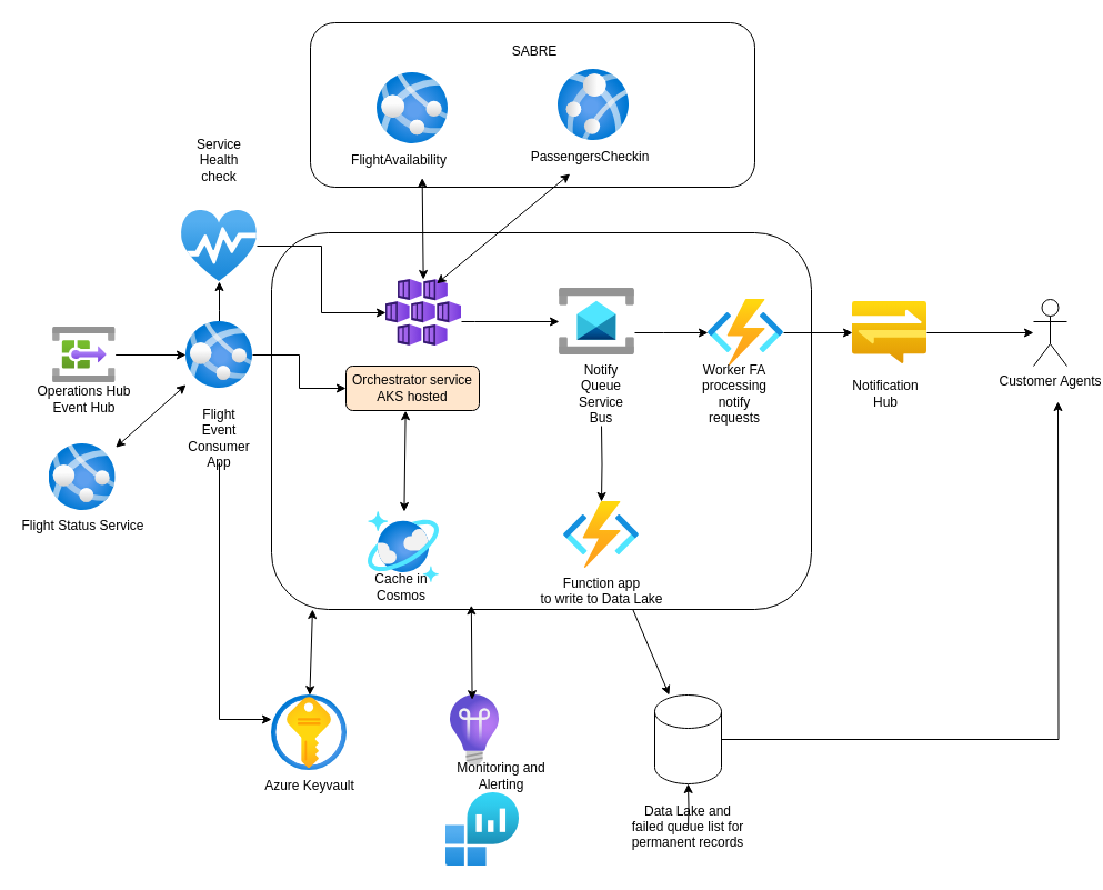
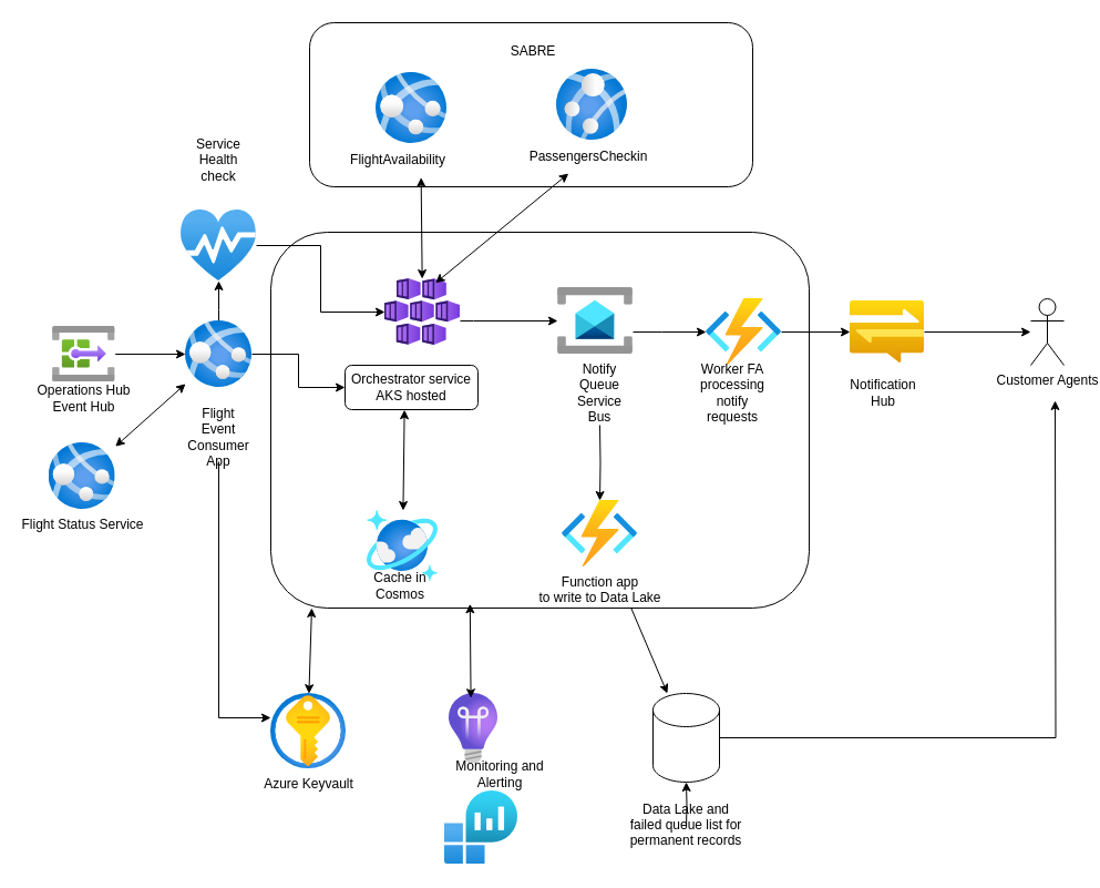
- <mxCell id="4" value="Orchestrator service AKS hosted" style="rounded=1;whiteSpace=wrap;html=1;fontSize=12;glass=0;strokeWidth=1;shadow=0;fillColor=#ffe6cc;" vertex="1" parent="1"><mxGeometry x="311" y="329" width="120" height="40" as="geometry" /></mxCell>
+ <mxCell id="4" value="Orchestrator service AKS hosted" style="rounded=1;whiteSpace=wrap;html=1;fontSize=12;glass=0;strokeWidth=1;shadow=0;" vertex="1" parent="1"><mxGeometry x="311" y="329" width="120" height="40" as="geometry" /></mxCell>
